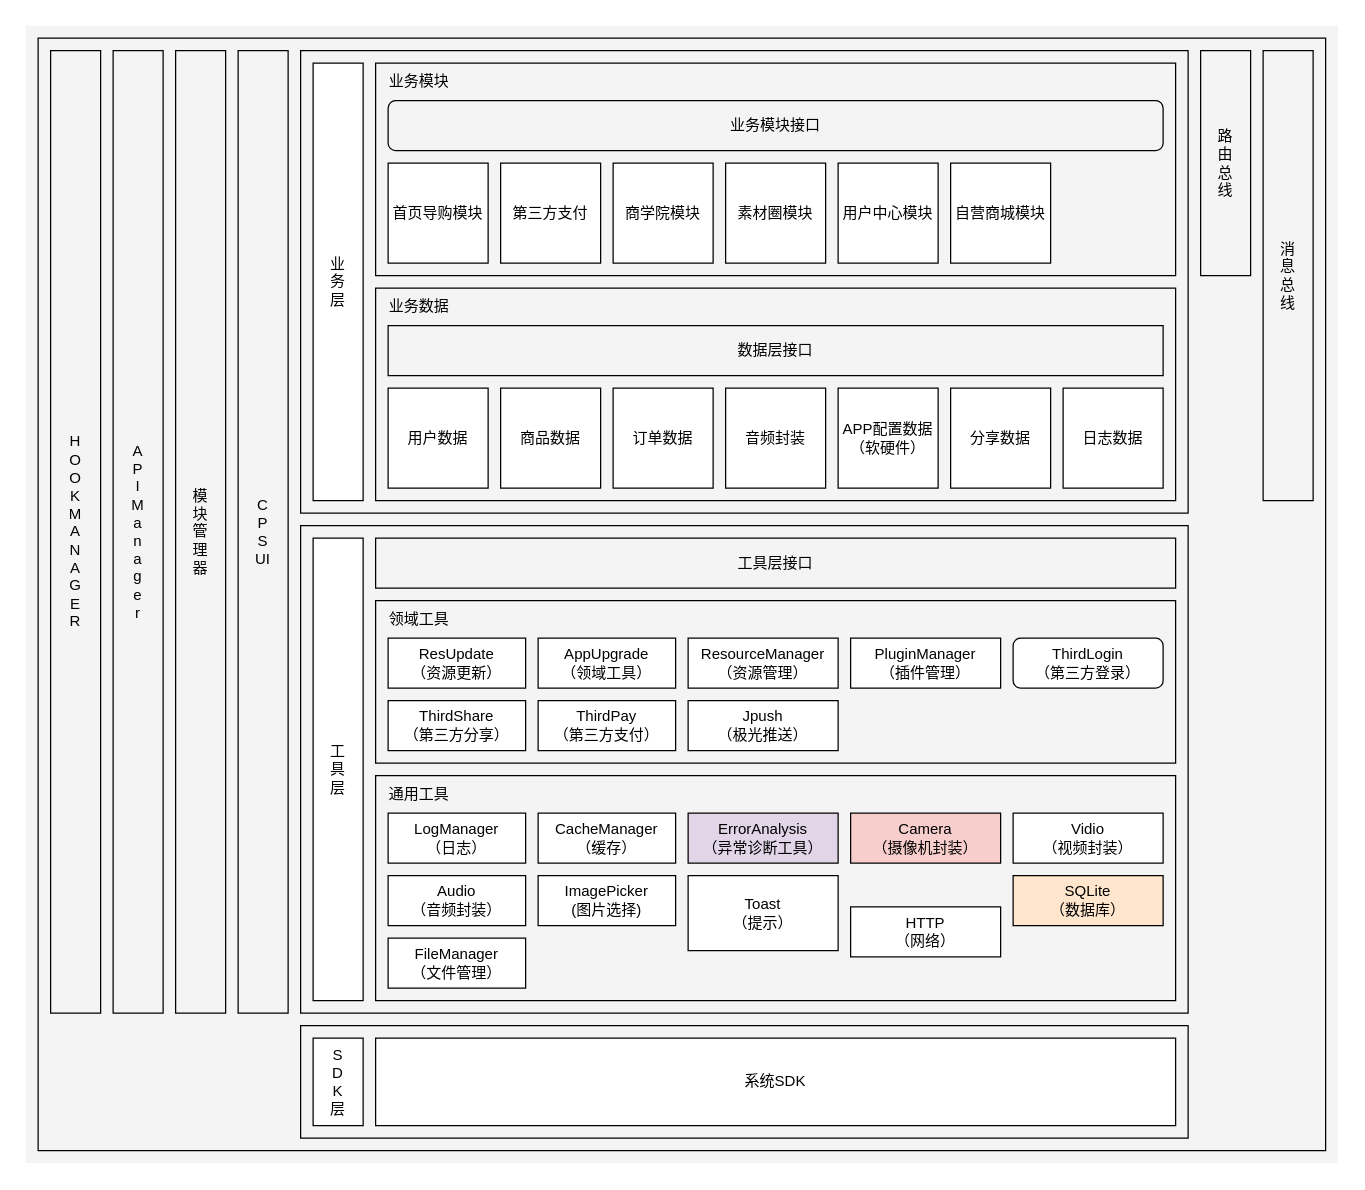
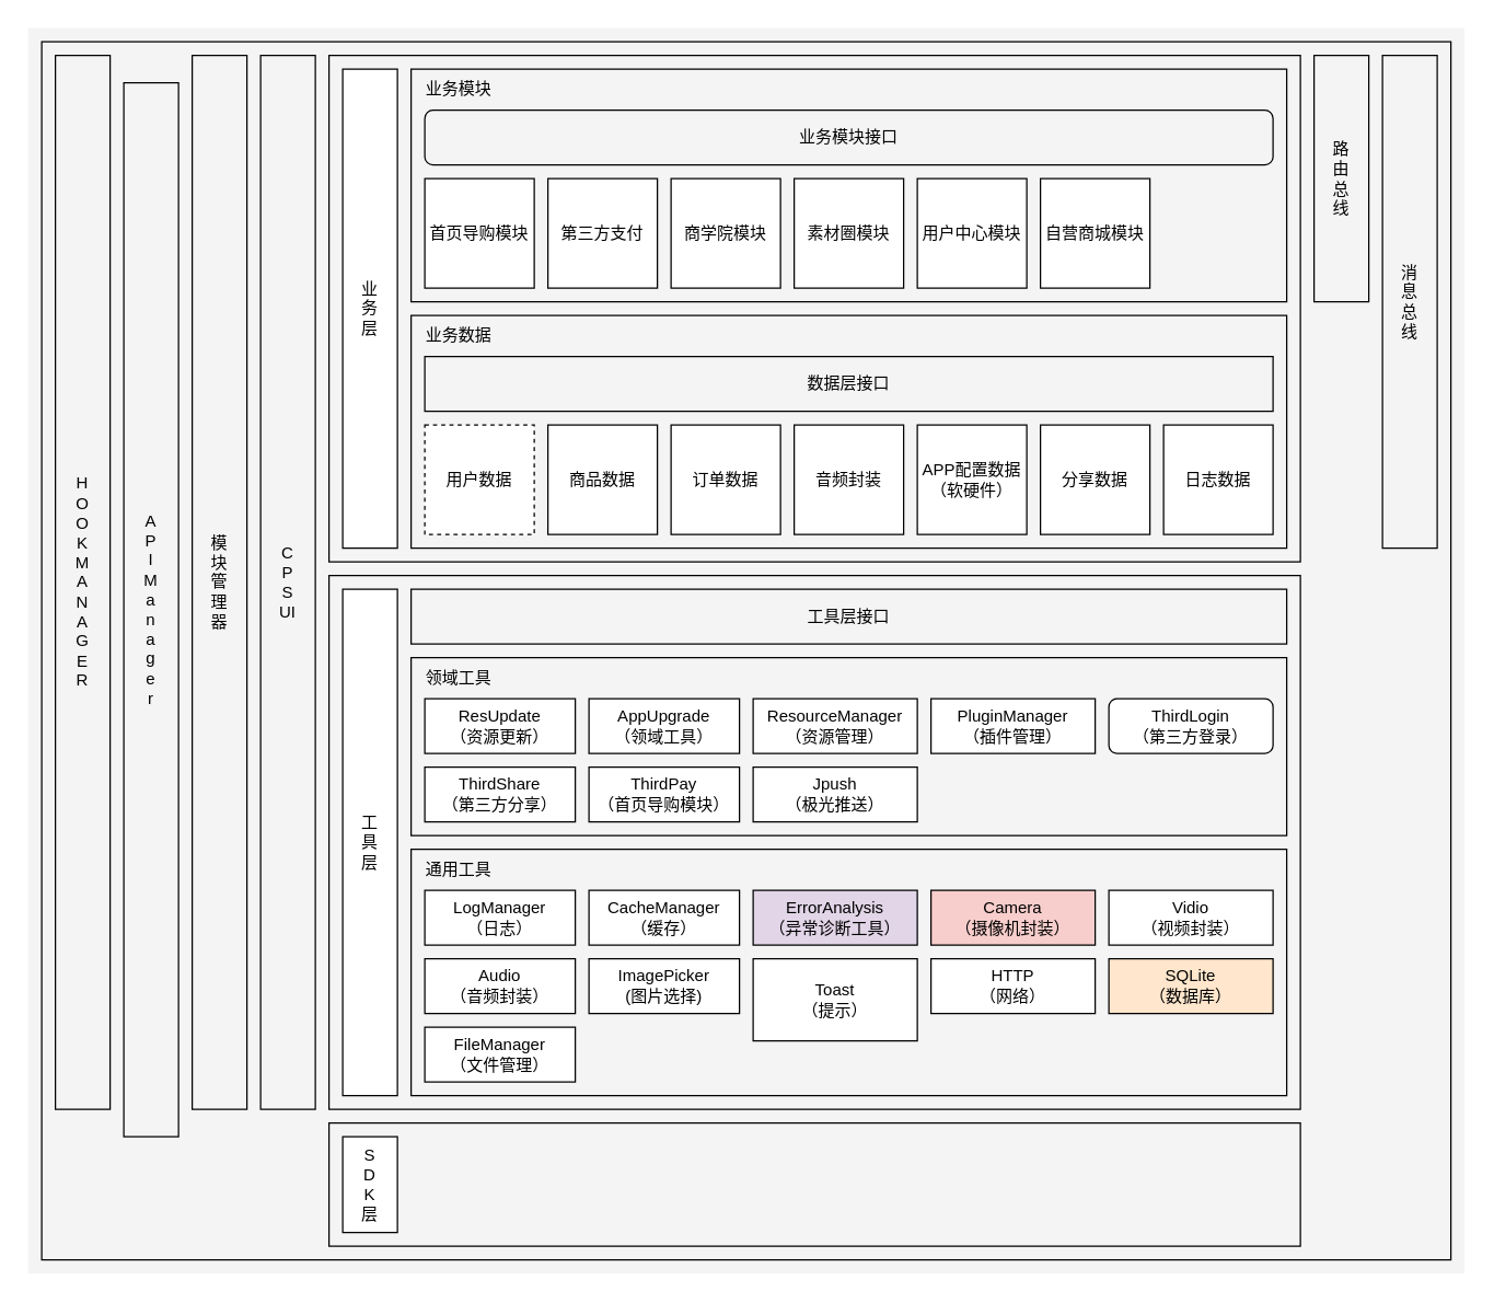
- <mxCell id="30" value="用户数据" style="rounded=0;whiteSpace=wrap;html=1;strokeColor=#000000;" parent="1" vertex="1"><mxGeometry x="310" y="310" width="80" height="80" as="geometry" /></mxCell>
+ <mxCell id="30" value="用户数据" style="rounded=0;whiteSpace=wrap;html=1;strokeColor=#000000;dashed=1;" parent="1" vertex="1"><mxGeometry x="310" y="310" width="80" height="80" as="geometry" /></mxCell>
- <mxCell id="10" value="A&lt;br&gt;P&lt;br&gt;I&lt;br&gt;&lt;div&gt;M&lt;/div&gt;&lt;div&gt;a&lt;/div&gt;n&lt;br&gt;a&lt;br&gt;g&lt;br&gt;e&lt;br&gt;r" style="rounded=0;whiteSpace=wrap;html=1;fillColor=none;" parent="1" vertex="1"><mxGeometry x="90" y="40" width="40" height="770" as="geometry" /></mxCell>
+ <mxCell id="10" value="A&lt;br&gt;P&lt;br&gt;I&lt;br&gt;&lt;div&gt;M&lt;/div&gt;&lt;div&gt;a&lt;/div&gt;n&lt;br&gt;a&lt;br&gt;g&lt;br&gt;e&lt;br&gt;r" style="rounded=0;whiteSpace=wrap;html=1;fillColor=none;" parent="1" vertex="1"><mxGeometry x="90" y="60" width="40" height="770" as="geometry" /></mxCell>
- <mxCell id="44" value="ThirdPay&lt;br&gt;（第三方支付）" style="rounded=0;whiteSpace=wrap;html=1;strokeColor=#000000;" parent="1" vertex="1"><mxGeometry x="430" y="560" width="110" height="40" as="geometry" /></mxCell>
+ <mxCell id="44" value="ThirdPay&lt;br&gt;（首页导购模块）" style="rounded=0;whiteSpace=wrap;html=1;strokeColor=#000000;" parent="1" vertex="1"><mxGeometry x="430" y="560" width="110" height="40" as="geometry" /></mxCell>
- <mxCell id="53" value="HTTP&lt;br&gt;（网络）" style="rounded=0;whiteSpace=wrap;html=1;strokeColor=#000000;" parent="1" vertex="1"><mxGeometry x="680" y="725" width="120" height="40" as="geometry" /></mxCell>
+ <mxCell id="53" value="HTTP&lt;br&gt;（网络）" style="rounded=0;whiteSpace=wrap;html=1;strokeColor=#000000;" parent="1" vertex="1"><mxGeometry x="680" y="700" width="120" height="40" as="geometry" /></mxCell>
- <mxCell id="20" value="系统SDK" style="rounded=0;whiteSpace=wrap;html=1;" parent="1" vertex="1"><mxGeometry x="300" y="830" width="640" height="70" as="geometry" /></mxCell>
